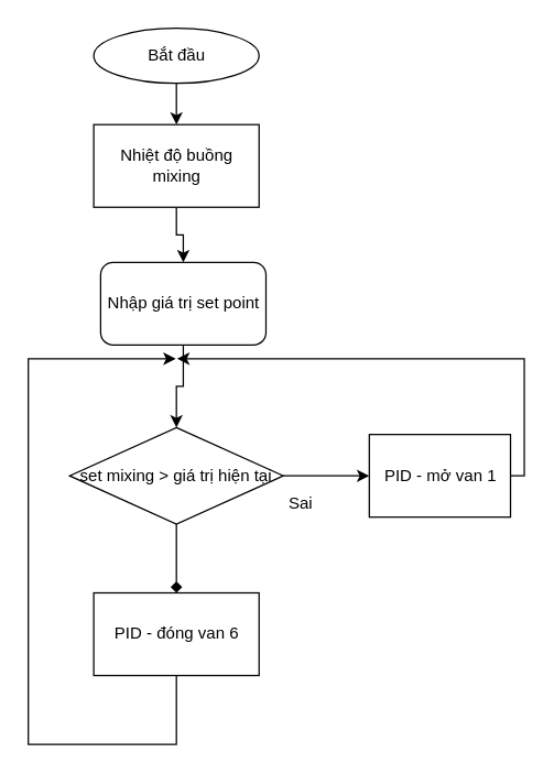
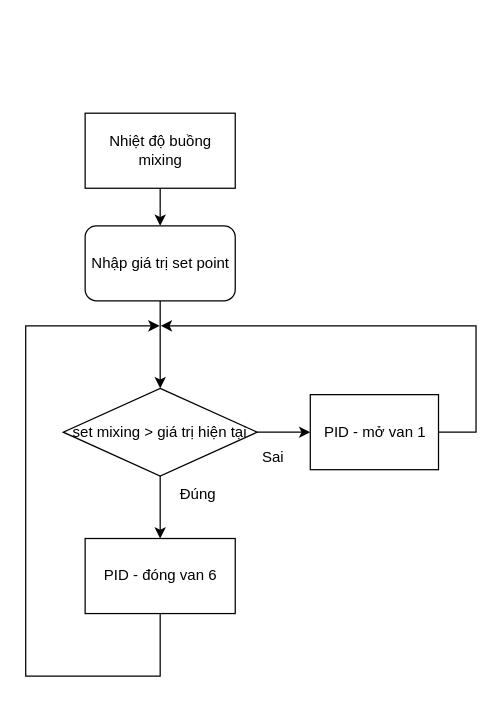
- <mxCell id="3" value="Bắt đầu" style="ellipse;whiteSpace=wrap;html=1;" parent="1" vertex="1"><mxGeometry x="67.5" y="20" width="120" height="40" as="geometry" /></mxCell>
- <mxCell id="2" style="edgeStyle=orthogonalEdgeStyle;rounded=0;orthogonalLoop=1;jettySize=auto;html=1;entryX=0.5;entryY=0;entryDx=0;entryDy=0;" parent="1" source="3" target="5" edge="1"><mxGeometry relative="1" as="geometry" /></mxCell>
- <mxCell id="7" value="Nhập giá trị set point" style="rounded=1;whiteSpace=wrap;html=1;" parent="1" vertex="1"><mxGeometry x="72.5" y="190" width="120" height="60" as="geometry" /></mxCell>
+ <mxCell id="7" value="Nhập giá trị set point" style="rounded=1;whiteSpace=wrap;html=1;" parent="1" vertex="1"><mxGeometry x="67.5" y="180" width="120" height="60" as="geometry" /></mxCell>
- <mxCell id="12" value="PID - mở van 1" style="rounded=0;whiteSpace=wrap;html=1;" parent="1" vertex="1"><mxGeometry x="267.5" y="315" width="102.5" height="60" as="geometry" /></mxCell>
+ <mxCell id="12" value="PID - mở van 1" style="rounded=0;whiteSpace=wrap;html=1;" parent="1" vertex="1"><mxGeometry x="247.5" y="315" width="102.5" height="60" as="geometry" /></mxCell>
+ <mxCell id="15" value="Đúng" style="text;html=1;strokeColor=none;fillColor=none;align=center;verticalAlign=middle;whiteSpace=wrap;rounded=0;" parent="1" vertex="1"><mxGeometry x="127.5" y="380" width="60" height="30" as="geometry" /></mxCell>
- <mxCell id="9" style="edgeStyle=orthogonalEdgeStyle;rounded=0;orthogonalLoop=1;jettySize=auto;html=1;entryX=0.5;entryY=0;entryDx=0;entryDy=0;endArrow=diamond;" parent="1" source="10" target="14" edge="1"><mxGeometry relative="1" as="geometry" /></mxCell>
+ <mxCell id="9" style="edgeStyle=orthogonalEdgeStyle;rounded=0;orthogonalLoop=1;jettySize=auto;html=1;entryX=0.5;entryY=0;entryDx=0;entryDy=0;" parent="1" source="10" target="14" edge="1"><mxGeometry relative="1" as="geometry" /></mxCell>
